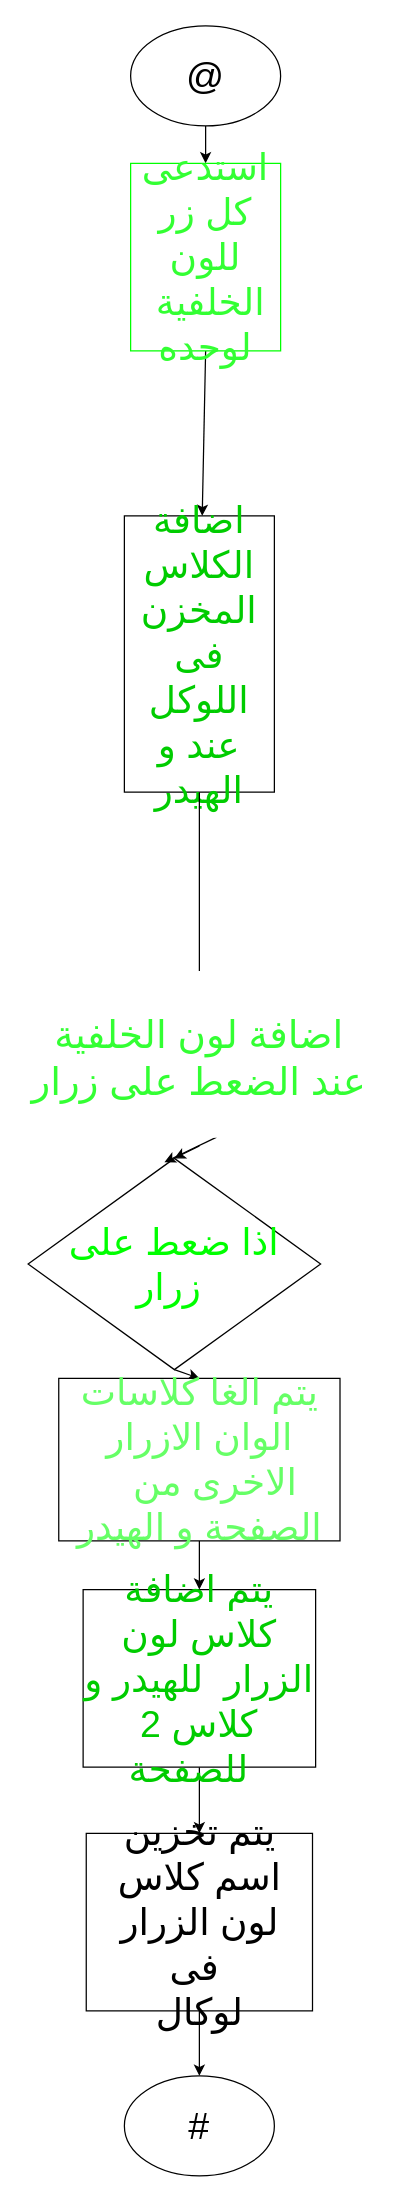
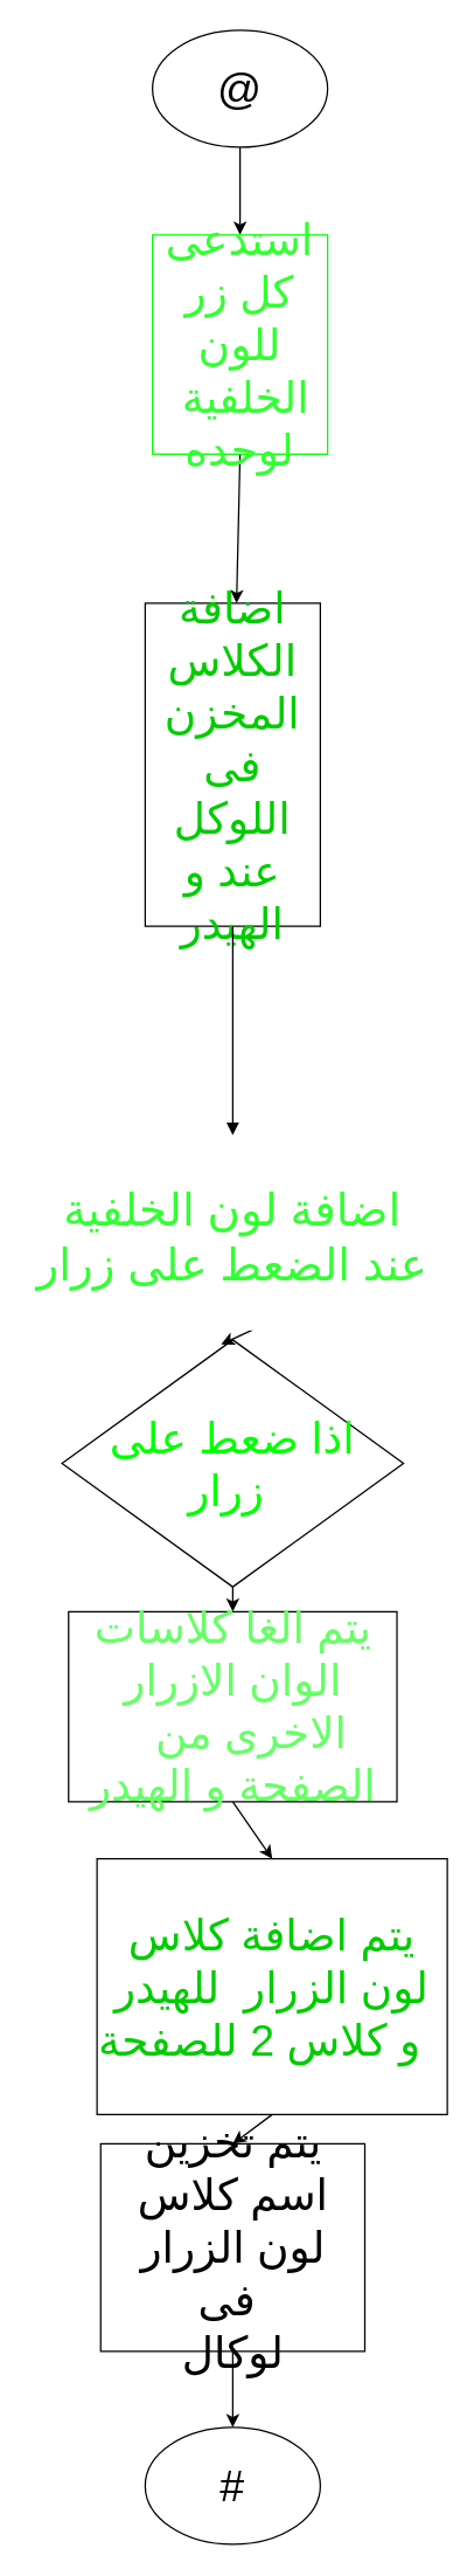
- <mxCell id="5" value="&lt;font color=&quot;#33ff33&quot;&gt;استدعى كل زر للون الخلفية&amp;nbsp; لوحده&lt;/font&gt;" style="rounded=0;whiteSpace=wrap;html=1;fontSize=30;strokeColor=#00FF00;" parent="1" vertex="1"><mxGeometry x="104" y="130" width="120" height="150" as="geometry" /></mxCell>
+ <mxCell id="5" value="&lt;font color=&quot;#33ff33&quot;&gt;استدعى كل زر للون الخلفية&amp;nbsp; لوحده&lt;/font&gt;" style="rounded=0;whiteSpace=wrap;html=1;fontSize=30;strokeColor=#00FF00;" parent="1" vertex="1"><mxGeometry x="104" y="160" width="120" height="150" as="geometry" /></mxCell>
- <mxCell id="19" value="" style="edgeStyle=none;html=1;exitX=0.5;exitY=1;exitDx=0;exitDy=0;entryX=0.5;entryY=0;entryDx=0;entryDy=0;fontSize=30;endArrow=none;" edge="1" parent="1" source="15" target="18"><mxGeometry relative="1" as="geometry"><mxPoint x="159" y="633" as="sourcePoint" /><mxPoint x="159" y="916" as="targetPoint" /></mxGeometry></mxCell>
+ <mxCell id="19" value="" style="edgeStyle=none;html=1;exitX=0.5;exitY=1;exitDx=0;exitDy=0;entryX=0.5;entryY=0;entryDx=0;entryDy=0;fontSize=30;endArrow=block;" edge="1" parent="1" source="15" target="18"><mxGeometry relative="1" as="geometry"><mxPoint x="159" y="633" as="sourcePoint" /><mxPoint x="159" y="916" as="targetPoint" /></mxGeometry></mxCell>
- <mxCell id="7" value="&lt;font color=&quot;#00ff00&quot;&gt;اذا ضعط على زرار&amp;nbsp;&lt;/font&gt;" style="rhombus;whiteSpace=wrap;html=1;fontSize=30;" parent="1" vertex="1"><mxGeometry x="22" y="926" width="234" height="169" as="geometry" /></mxCell>
+ <mxCell id="7" value="&lt;font color=&quot;#00ff00&quot;&gt;اذا ضعط على زرار&amp;nbsp;&lt;/font&gt;" style="rhombus;whiteSpace=wrap;html=1;fontSize=30;" parent="1" vertex="1"><mxGeometry x="42" y="916" width="234" height="169" as="geometry" /></mxCell>
- <mxCell id="11" value="&lt;font color=&quot;#00cc00&quot;&gt;يتم اضافة كلاس لون الزرار&amp;nbsp; للهيدر و كلاس 2 للصفحة&amp;nbsp;&amp;nbsp;&lt;/font&gt;" style="rounded=0;whiteSpace=wrap;html=1;fontSize=30;" parent="1" vertex="1"><mxGeometry x="66" y="1271" width="186" height="142" as="geometry" /></mxCell>
+ <mxCell id="11" value="&lt;font color=&quot;#00cc00&quot;&gt;يتم اضافة كلاس لون الزرار&amp;nbsp; للهيدر و كلاس 2 للصفحة&amp;nbsp;&amp;nbsp;&lt;/font&gt;" style="rounded=0;whiteSpace=wrap;html=1;fontSize=30;" parent="1" vertex="1"><mxGeometry x="66" y="1271" width="240" height="175" as="geometry" /></mxCell>
